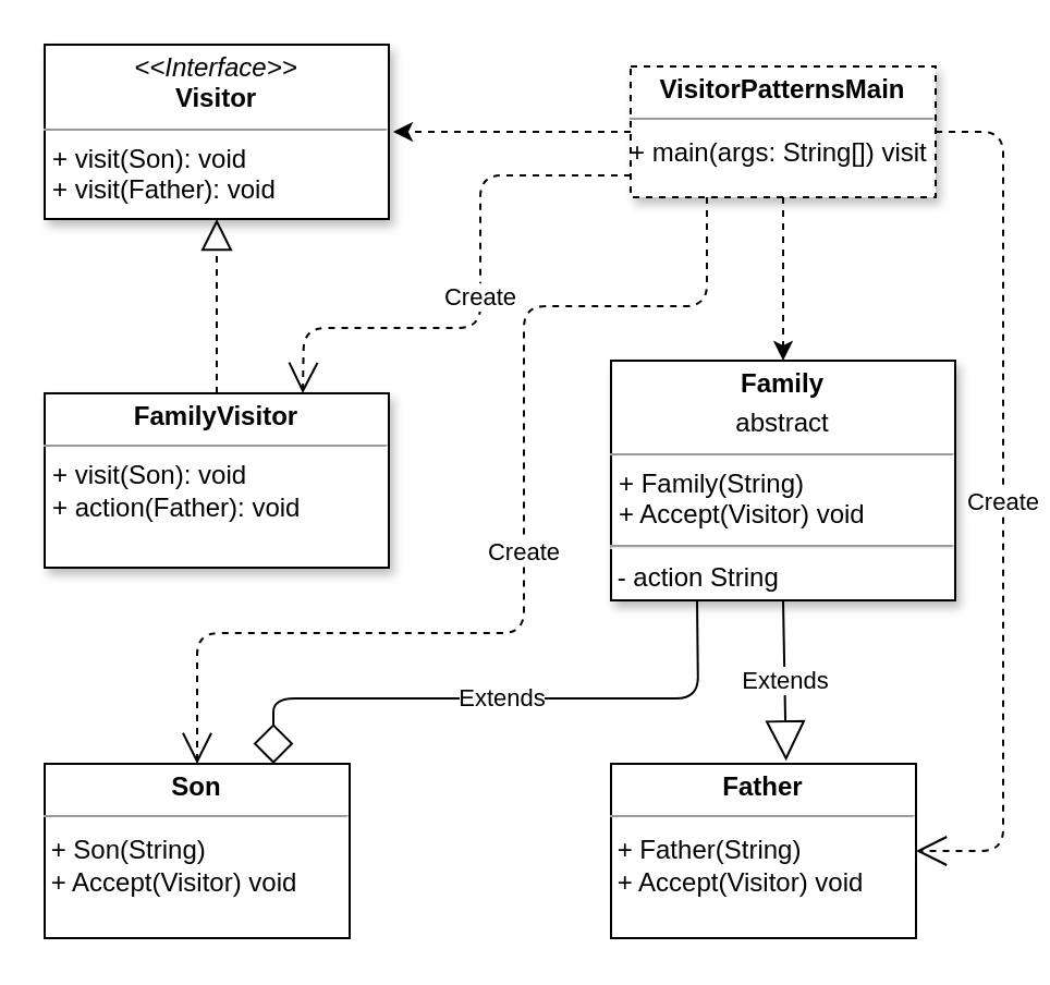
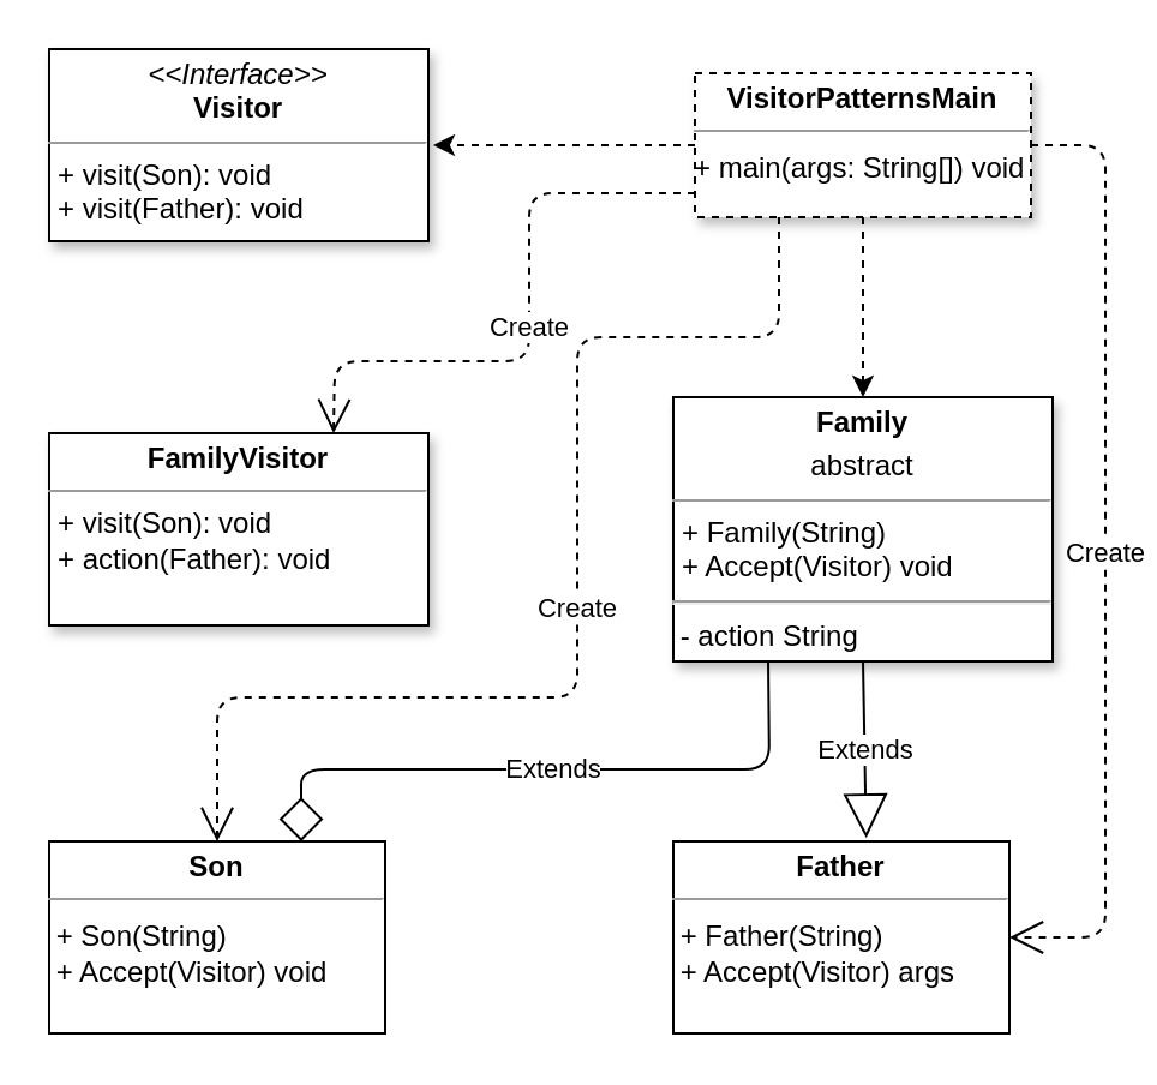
- <mxCell id="12" value="&lt;p style=&quot;margin: 0px ; margin-top: 4px ; text-align: center&quot;&gt;&lt;b style=&quot;text-align: left&quot;&gt;VisitorPatternsMain&lt;/b&gt;&lt;br&gt;&lt;/p&gt;&lt;hr size=&quot;1&quot;&gt;&lt;div style=&quot;height: 2px&quot;&gt;&lt;/div&gt;&lt;div style=&quot;height: 2px&quot;&gt;+ main(args: String[]) visit&lt;/div&gt;" style="verticalAlign=top;align=left;overflow=fill;fontSize=12;fontFamily=Helvetica;html=1;shadow=1;labelBackgroundColor=none;dashed=1;" parent="1" vertex="1"><mxGeometry x="289" y="30" width="140" height="60" as="geometry" /></mxCell>
+ <mxCell id="12" value="&lt;p style=&quot;margin: 0px ; margin-top: 4px ; text-align: center&quot;&gt;&lt;b style=&quot;text-align: left&quot;&gt;VisitorPatternsMain&lt;/b&gt;&lt;br&gt;&lt;/p&gt;&lt;hr size=&quot;1&quot;&gt;&lt;div style=&quot;height: 2px&quot;&gt;&lt;/div&gt;&lt;div style=&quot;height: 2px&quot;&gt;+ main(args: String[]) void&lt;/div&gt;" style="verticalAlign=top;align=left;overflow=fill;fontSize=12;fontFamily=Helvetica;html=1;shadow=1;labelBackgroundColor=none;dashed=1;" parent="1" vertex="1"><mxGeometry x="289" y="30" width="140" height="60" as="geometry" /></mxCell>
- <mxCell id="7" value="" style="endArrow=block;dashed=1;endFill=0;endSize=12;html=1;exitX=0.5;exitY=0;exitDx=0;exitDy=0;entryX=0.5;entryY=1;entryDx=0;entryDy=0;" parent="1" source="6" target="2" edge="1"><mxGeometry width="160" relative="1" as="geometry"><mxPoint x="140" y="230" as="sourcePoint" /><mxPoint x="300" y="230" as="targetPoint" /></mxGeometry></mxCell>
- <mxCell id="5" value="&lt;p style=&quot;margin: 0px ; margin-top: 4px ; text-align: center&quot;&gt;&lt;b&gt;Father&lt;/b&gt;&lt;/p&gt;&lt;hr size=&quot;1&quot;&gt;&lt;div style=&quot;height: 2px&quot;&gt;&amp;nbsp;&lt;/div&gt;&amp;nbsp;+ Father(String)&lt;br&gt;&amp;nbsp;+ Accept(Visitor) void" style="verticalAlign=top;align=left;overflow=fill;fontSize=12;fontFamily=Helvetica;html=1;" parent="1" vertex="1"><mxGeometry x="280" y="350" width="140" height="80" as="geometry" /></mxCell>
+ <mxCell id="5" value="&lt;p style=&quot;margin: 0px ; margin-top: 4px ; text-align: center&quot;&gt;&lt;b&gt;Father&lt;/b&gt;&lt;/p&gt;&lt;hr size=&quot;1&quot;&gt;&lt;div style=&quot;height: 2px&quot;&gt;&amp;nbsp;&lt;/div&gt;&amp;nbsp;+ Father(String)&lt;br&gt;&amp;nbsp;+ Accept(Visitor) args" style="verticalAlign=top;align=left;overflow=fill;fontSize=12;fontFamily=Helvetica;html=1;" parent="1" vertex="1"><mxGeometry x="280" y="350" width="140" height="80" as="geometry" /></mxCell>
